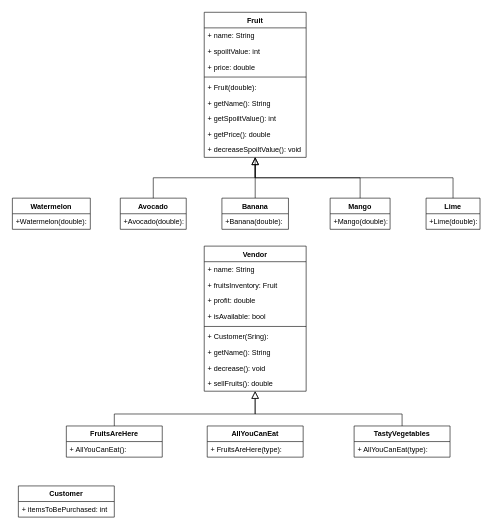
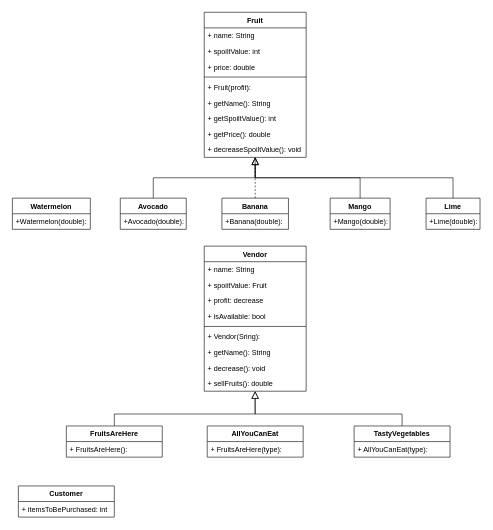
- <mxCell id="7" value="+ Fruit(double):" style="text;strokeColor=none;fillColor=none;align=left;verticalAlign=top;spacingLeft=4;spacingRight=4;overflow=hidden;rotatable=0;points=[[0,0.5],[1,0.5]];portConstraint=eastwest;" parent="2" vertex="1"><mxGeometry y="112" width="170" height="26" as="geometry" /></mxCell>
+ <mxCell id="7" value="+ Fruit(profit):" style="text;strokeColor=none;fillColor=none;align=left;verticalAlign=top;spacingLeft=4;spacingRight=4;overflow=hidden;rotatable=0;points=[[0,0.5],[1,0.5]];portConstraint=eastwest;" parent="2" vertex="1"><mxGeometry y="112" width="170" height="26" as="geometry" /></mxCell>
- <mxCell id="12" value="" style="endArrow=block;endSize=10;endFill=0;shadow=0;strokeWidth=1;rounded=0;edgeStyle=elbowEdgeStyle;elbow=vertical;exitX=0.5;exitY=0;exitDx=0;exitDy=0;entryX=0.5;entryY=1.006;entryDx=0;entryDy=0;entryPerimeter=0;" parent="1" source="15" target="11" edge="1"><mxGeometry width="160" relative="1" as="geometry"><mxPoint x="280" y="350" as="sourcePoint" /><mxPoint x="230" y="280" as="targetPoint" /></mxGeometry></mxCell>
+ <mxCell id="12" value="" style="endArrow=block;endSize=10;endFill=0;shadow=0;strokeWidth=1;rounded=0;edgeStyle=elbowEdgeStyle;elbow=vertical;exitX=0.5;exitY=0;exitDx=0;exitDy=0;entryX=0.5;entryY=1.006;entryDx=0;entryDy=0;entryPerimeter=0;dashed=1;" parent="1" source="15" target="11" edge="1"><mxGeometry width="160" relative="1" as="geometry"><mxPoint x="280" y="350" as="sourcePoint" /><mxPoint x="230" y="280" as="targetPoint" /></mxGeometry></mxCell>
- <mxCell id="28" value="+ fruitsInventory: Fruit" style="text;strokeColor=none;fillColor=none;align=left;verticalAlign=top;spacingLeft=4;spacingRight=4;overflow=hidden;rotatable=0;points=[[0,0.5],[1,0.5]];portConstraint=eastwest;" vertex="1" parent="26"><mxGeometry y="52" width="170" height="26" as="geometry" /></mxCell>
+ <mxCell id="28" value="+ spoiltValue: Fruit" style="text;strokeColor=none;fillColor=none;align=left;verticalAlign=top;spacingLeft=4;spacingRight=4;overflow=hidden;rotatable=0;points=[[0,0.5],[1,0.5]];portConstraint=eastwest;" vertex="1" parent="26"><mxGeometry y="52" width="170" height="26" as="geometry" /></mxCell>
- <mxCell id="29" value="+ profit: double" style="text;strokeColor=none;fillColor=none;align=left;verticalAlign=top;spacingLeft=4;spacingRight=4;overflow=hidden;rotatable=0;points=[[0,0.5],[1,0.5]];portConstraint=eastwest;" vertex="1" parent="26"><mxGeometry y="78" width="170" height="26" as="geometry" /></mxCell>
+ <mxCell id="29" value="+ profit: decrease" style="text;strokeColor=none;fillColor=none;align=left;verticalAlign=top;spacingLeft=4;spacingRight=4;overflow=hidden;rotatable=0;points=[[0,0.5],[1,0.5]];portConstraint=eastwest;" vertex="1" parent="26"><mxGeometry y="78" width="170" height="26" as="geometry" /></mxCell>
- <mxCell id="32" value="+ Customer(Sring):" style="text;strokeColor=none;fillColor=none;align=left;verticalAlign=top;spacingLeft=4;spacingRight=4;overflow=hidden;rotatable=0;points=[[0,0.5],[1,0.5]];portConstraint=eastwest;" vertex="1" parent="26"><mxGeometry y="138" width="170" height="26" as="geometry" /></mxCell>
+ <mxCell id="32" value="+ Vendor(Sring):" style="text;strokeColor=none;fillColor=none;align=left;verticalAlign=top;spacingLeft=4;spacingRight=4;overflow=hidden;rotatable=0;points=[[0,0.5],[1,0.5]];portConstraint=eastwest;" vertex="1" parent="26"><mxGeometry y="138" width="170" height="26" as="geometry" /></mxCell>
- <mxCell id="37" value="+ AllYouCanEat():" style="text;strokeColor=none;fillColor=none;align=left;verticalAlign=top;spacingLeft=4;spacingRight=4;overflow=hidden;rotatable=0;points=[[0,0.5],[1,0.5]];portConstraint=eastwest;" vertex="1" parent="36"><mxGeometry y="26" width="160" height="26" as="geometry" /></mxCell>
+ <mxCell id="37" value="+ FruitsAreHere():" style="text;strokeColor=none;fillColor=none;align=left;verticalAlign=top;spacingLeft=4;spacingRight=4;overflow=hidden;rotatable=0;points=[[0,0.5],[1,0.5]];portConstraint=eastwest;" vertex="1" parent="36"><mxGeometry y="26" width="160" height="26" as="geometry" /></mxCell>
